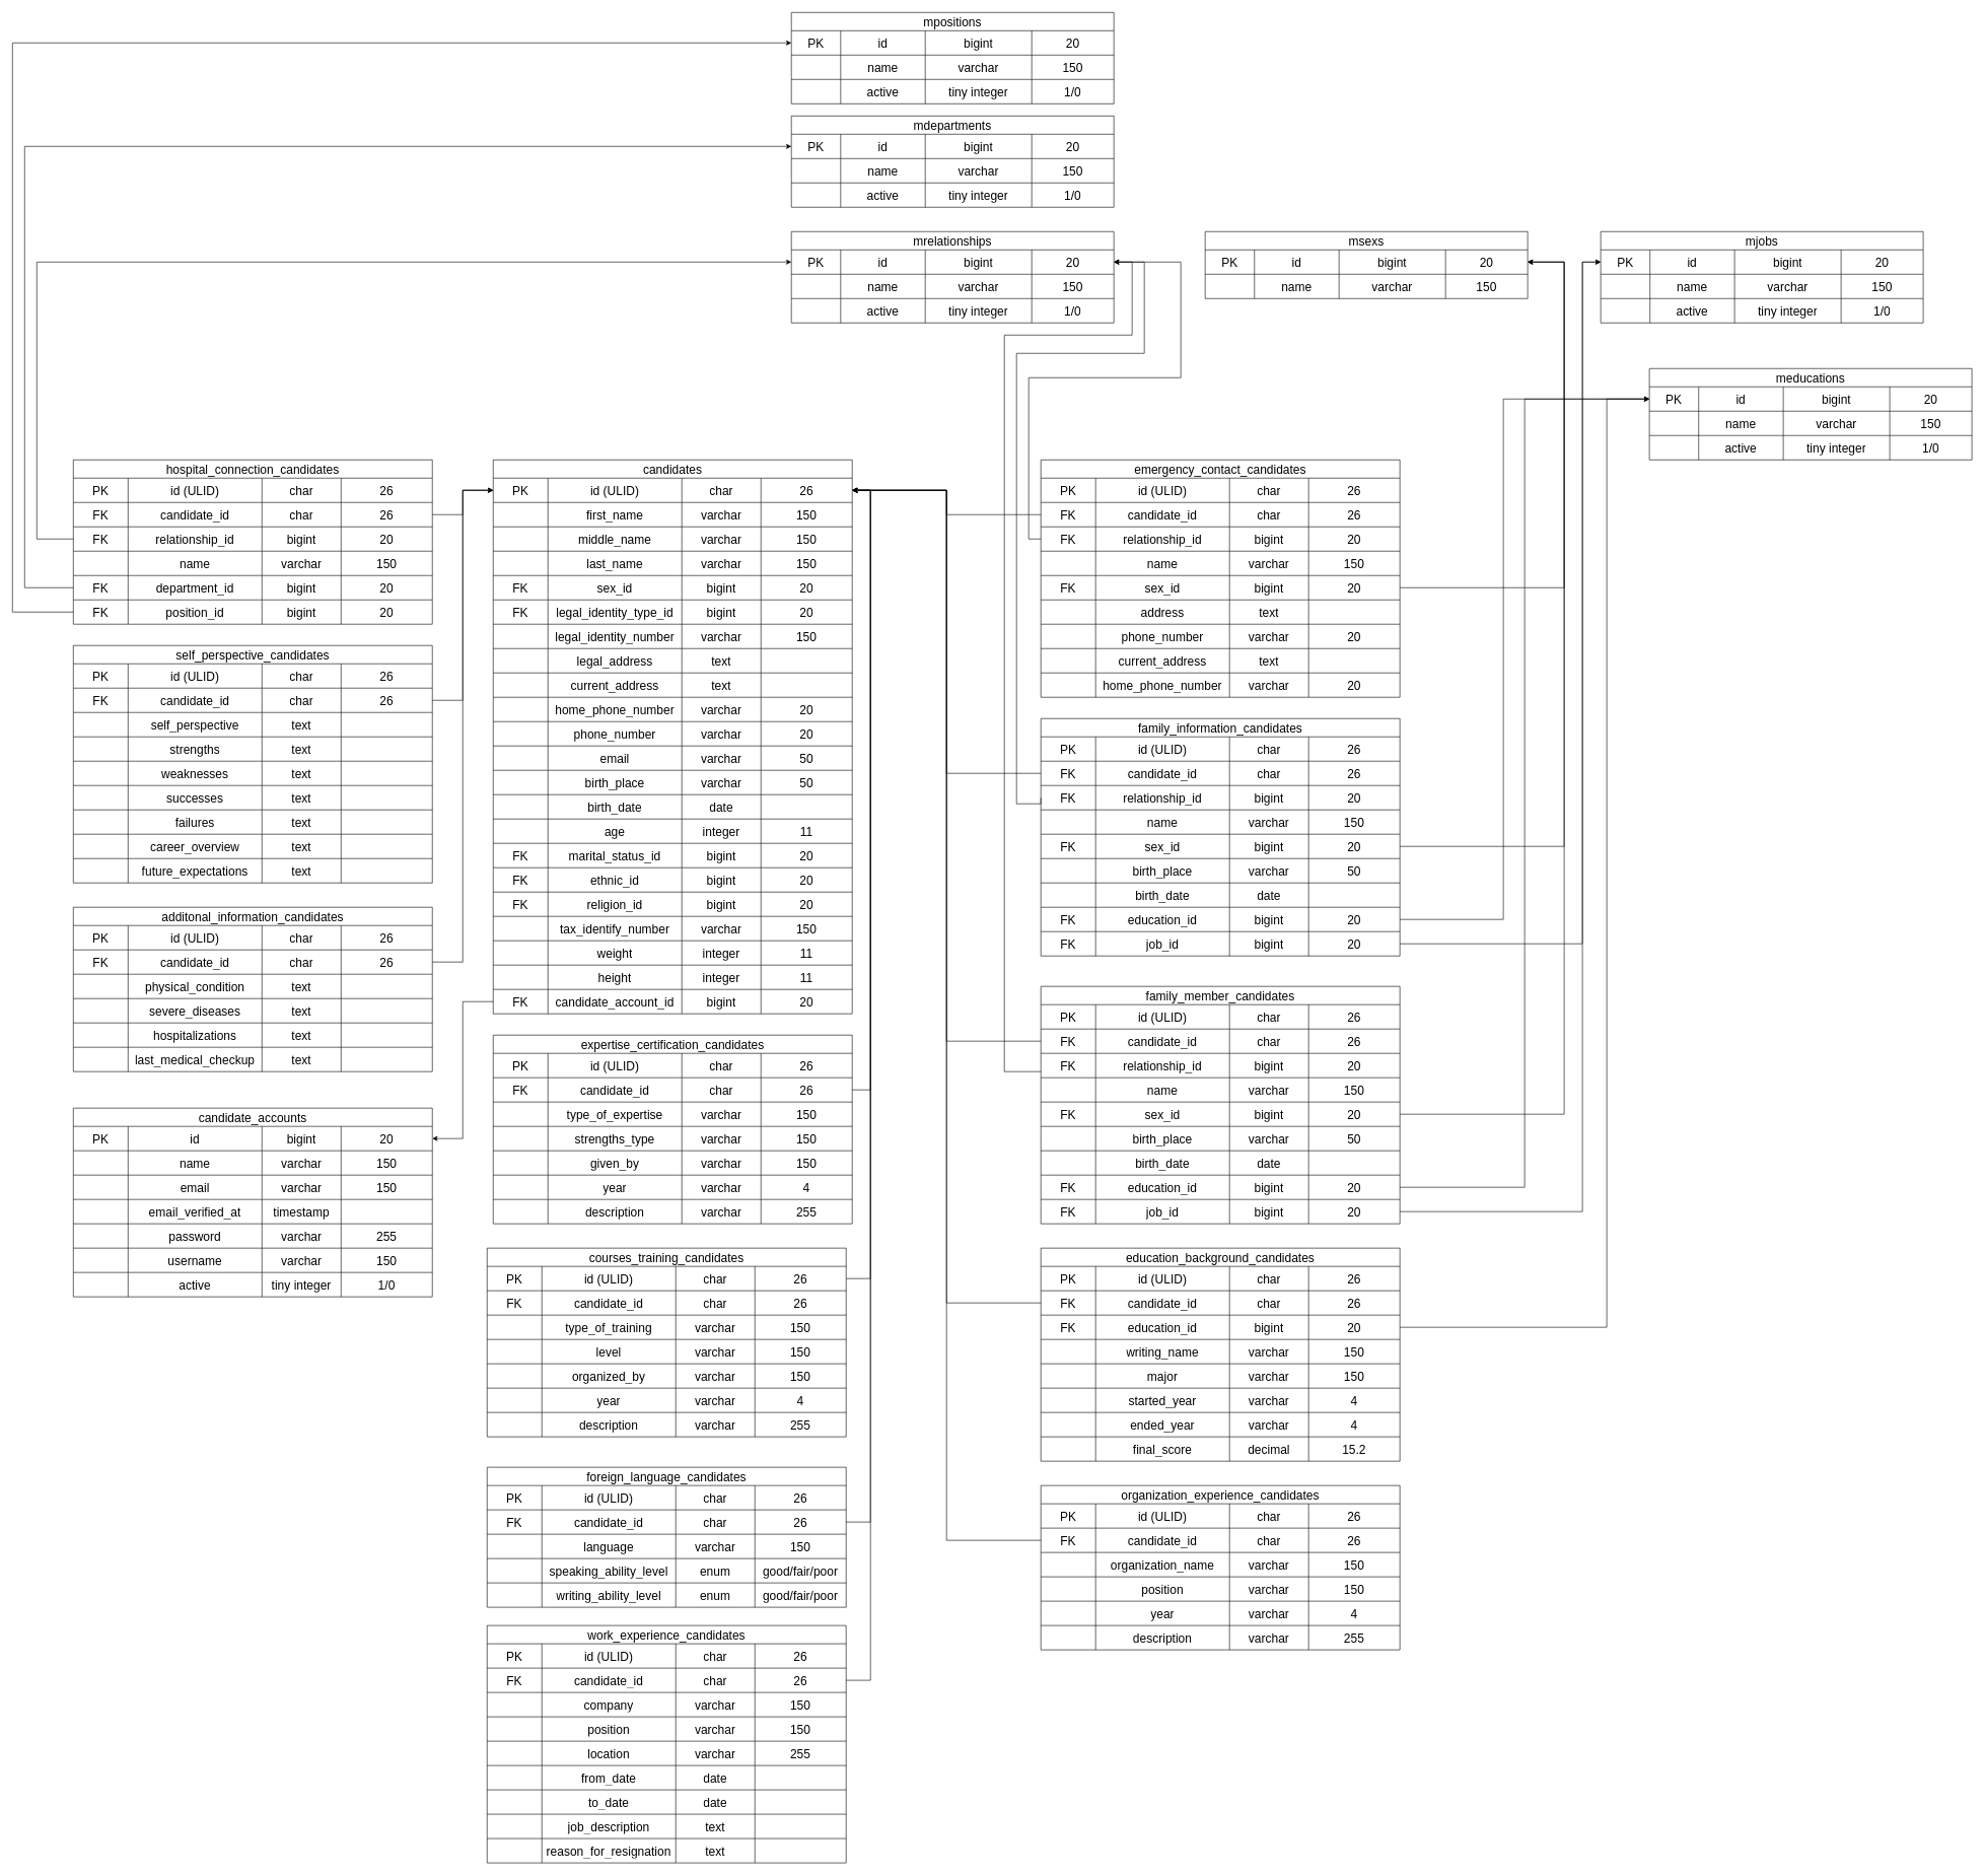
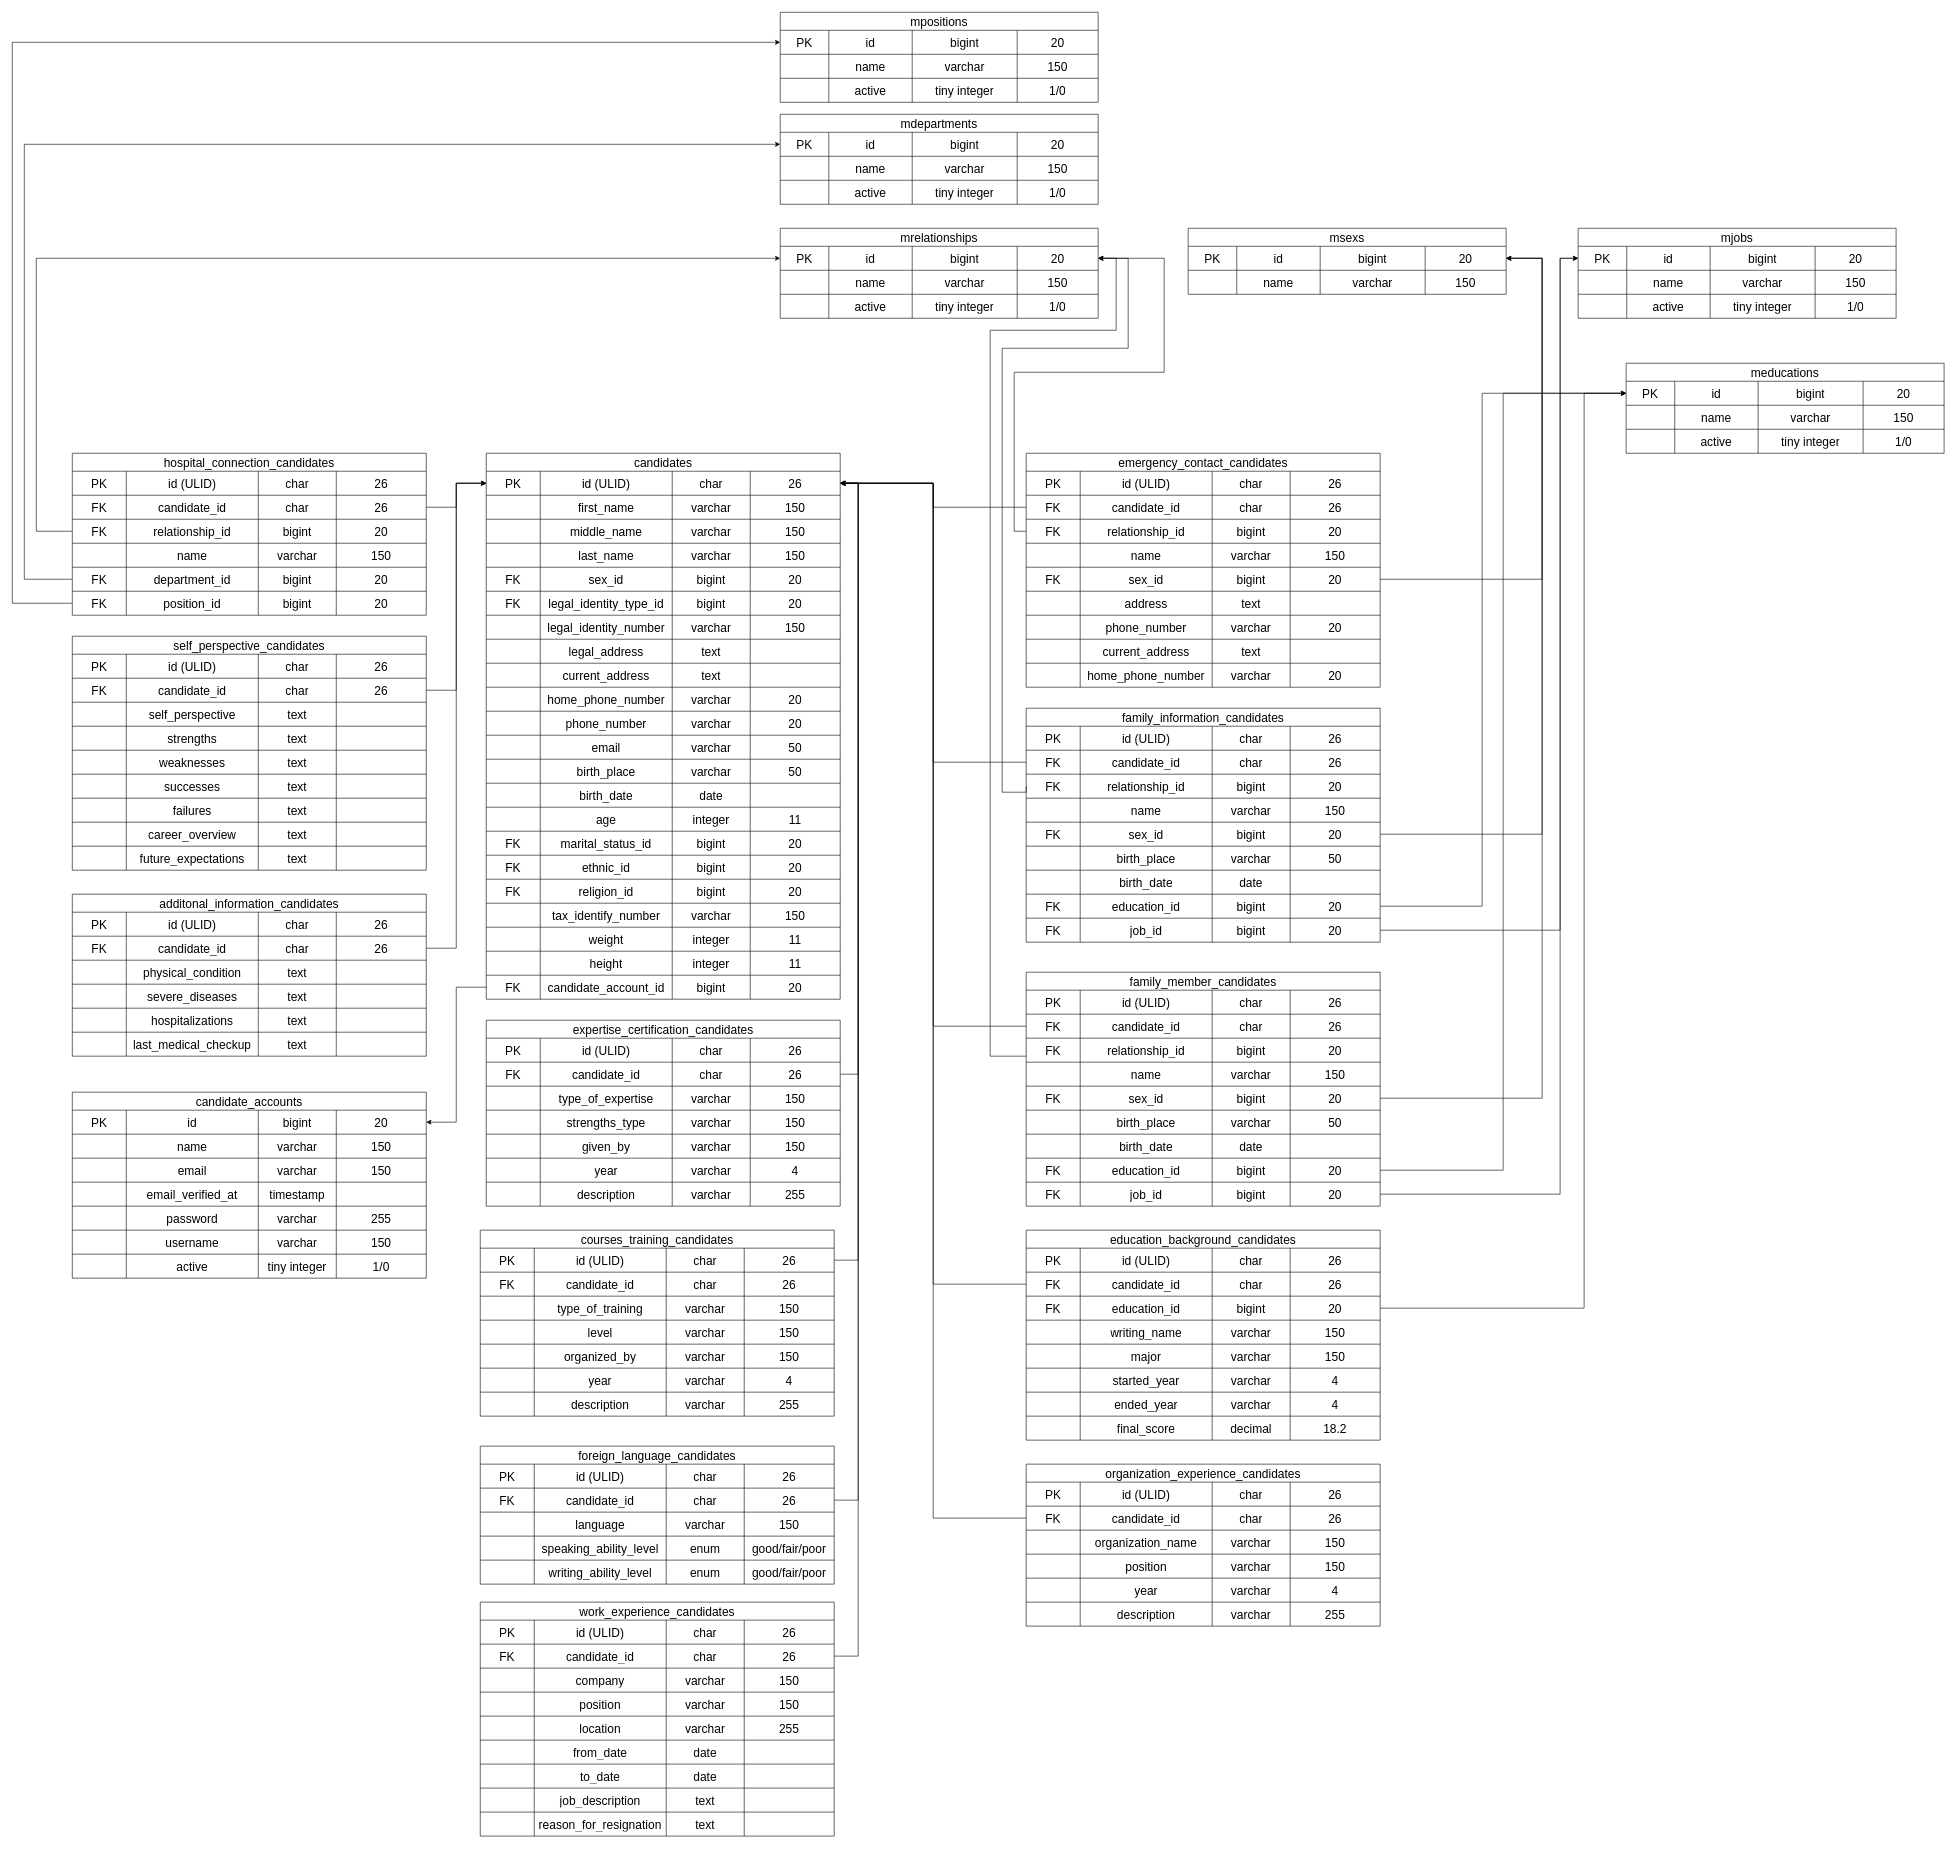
- <mxCell id="381" value="15.2" style="shape=partialRectangle;html=1;whiteSpace=wrap;connectable=0;strokeColor=inherit;overflow=hidden;fillColor=none;top=0;left=0;bottom=0;right=0;pointerEvents=1;fontSize=20;" parent="377" vertex="1"><mxGeometry x="440" width="150" height="40" as="geometry"><mxRectangle width="150" height="40" as="alternateBounds" /></mxGeometry></mxCell>
+ <mxCell id="381" value="18.2" style="shape=partialRectangle;html=1;whiteSpace=wrap;connectable=0;strokeColor=inherit;overflow=hidden;fillColor=none;top=0;left=0;bottom=0;right=0;pointerEvents=1;fontSize=20;" parent="377" vertex="1"><mxGeometry x="440" width="150" height="40" as="geometry"><mxRectangle width="150" height="40" as="alternateBounds" /></mxGeometry></mxCell>
